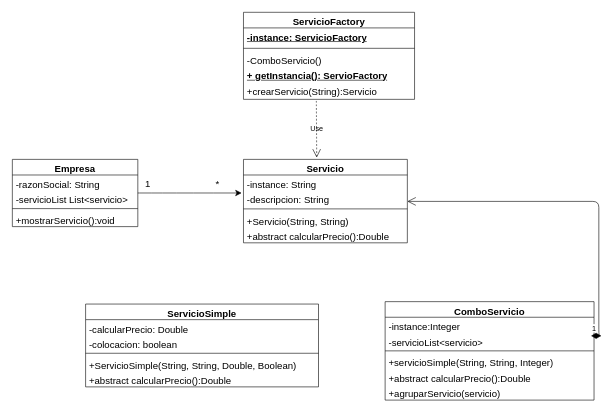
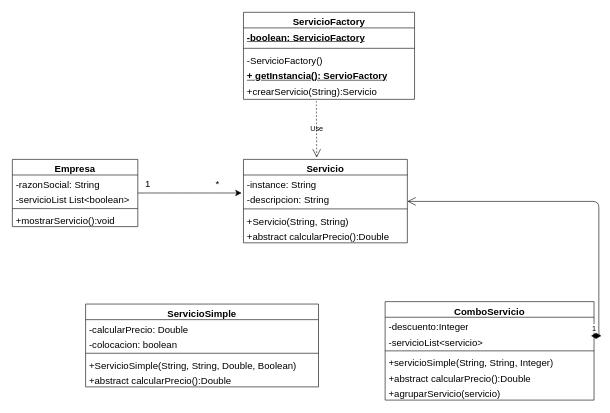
- <mxCell id="3" value="&lt;b&gt;&lt;u&gt;-instance: ServicioFactory&lt;/u&gt;&lt;/b&gt;" style="text;strokeColor=none;fillColor=none;align=left;verticalAlign=top;spacingLeft=4;spacingRight=4;overflow=hidden;rotatable=0;points=[[0,0.5],[1,0.5]];portConstraint=eastwest;whiteSpace=wrap;html=1;fontSize=16;labelBackgroundColor=none;" vertex="1" parent="2"><mxGeometry y="26" width="285" height="30" as="geometry" /></mxCell>
+ <mxCell id="3" value="&lt;b&gt;&lt;u&gt;-boolean: ServicioFactory&lt;/u&gt;&lt;/b&gt;" style="text;strokeColor=none;fillColor=none;align=left;verticalAlign=top;spacingLeft=4;spacingRight=4;overflow=hidden;rotatable=0;points=[[0,0.5],[1,0.5]];portConstraint=eastwest;whiteSpace=wrap;html=1;fontSize=16;labelBackgroundColor=none;" vertex="1" parent="2"><mxGeometry y="26" width="285" height="30" as="geometry" /></mxCell>
- <mxCell id="5" value="-ComboServicio()" style="text;strokeColor=none;fillColor=none;align=left;verticalAlign=top;spacingLeft=4;spacingRight=4;overflow=hidden;rotatable=0;points=[[0,0.5],[1,0.5]];portConstraint=eastwest;whiteSpace=wrap;html=1;fontSize=16;labelBackgroundColor=none;" vertex="1" parent="2"><mxGeometry y="64" width="285" height="26" as="geometry" /></mxCell>
+ <mxCell id="5" value="-ServicioFactory()" style="text;strokeColor=none;fillColor=none;align=left;verticalAlign=top;spacingLeft=4;spacingRight=4;overflow=hidden;rotatable=0;points=[[0,0.5],[1,0.5]];portConstraint=eastwest;whiteSpace=wrap;html=1;fontSize=16;labelBackgroundColor=none;" vertex="1" parent="2"><mxGeometry y="64" width="285" height="26" as="geometry" /></mxCell>
- <mxCell id="18" value="-servicioList List&amp;lt;servicio&amp;gt;" style="text;strokeColor=none;fillColor=none;align=left;verticalAlign=top;spacingLeft=4;spacingRight=4;overflow=hidden;rotatable=0;points=[[0,0.5],[1,0.5]];portConstraint=eastwest;whiteSpace=wrap;html=1;fontSize=16;labelBackgroundColor=none;" vertex="1" parent="16"><mxGeometry y="52" width="209" height="26" as="geometry" /></mxCell>
+ <mxCell id="18" value="-servicioList List&amp;lt;boolean&amp;gt;" style="text;strokeColor=none;fillColor=none;align=left;verticalAlign=top;spacingLeft=4;spacingRight=4;overflow=hidden;rotatable=0;points=[[0,0.5],[1,0.5]];portConstraint=eastwest;whiteSpace=wrap;html=1;fontSize=16;labelBackgroundColor=none;" vertex="1" parent="16"><mxGeometry y="52" width="209" height="26" as="geometry" /></mxCell>
- <mxCell id="30" value="-instance:Integer" style="text;strokeColor=none;fillColor=none;align=left;verticalAlign=top;spacingLeft=4;spacingRight=4;overflow=hidden;rotatable=0;points=[[0,0.5],[1,0.5]];portConstraint=eastwest;whiteSpace=wrap;html=1;fontSize=16;labelBackgroundColor=none;" vertex="1" parent="29"><mxGeometry y="26" width="348" height="26" as="geometry" /></mxCell>
+ <mxCell id="30" value="-descuento:Integer" style="text;strokeColor=none;fillColor=none;align=left;verticalAlign=top;spacingLeft=4;spacingRight=4;overflow=hidden;rotatable=0;points=[[0,0.5],[1,0.5]];portConstraint=eastwest;whiteSpace=wrap;html=1;fontSize=16;labelBackgroundColor=none;" vertex="1" parent="29"><mxGeometry y="26" width="348" height="26" as="geometry" /></mxCell>
